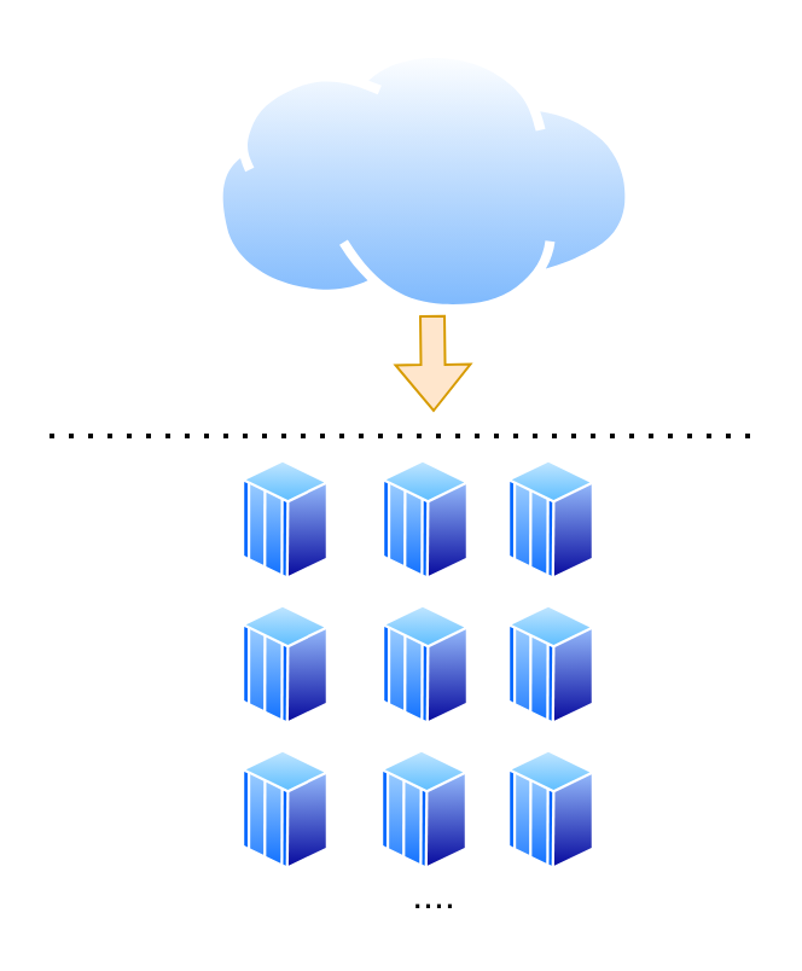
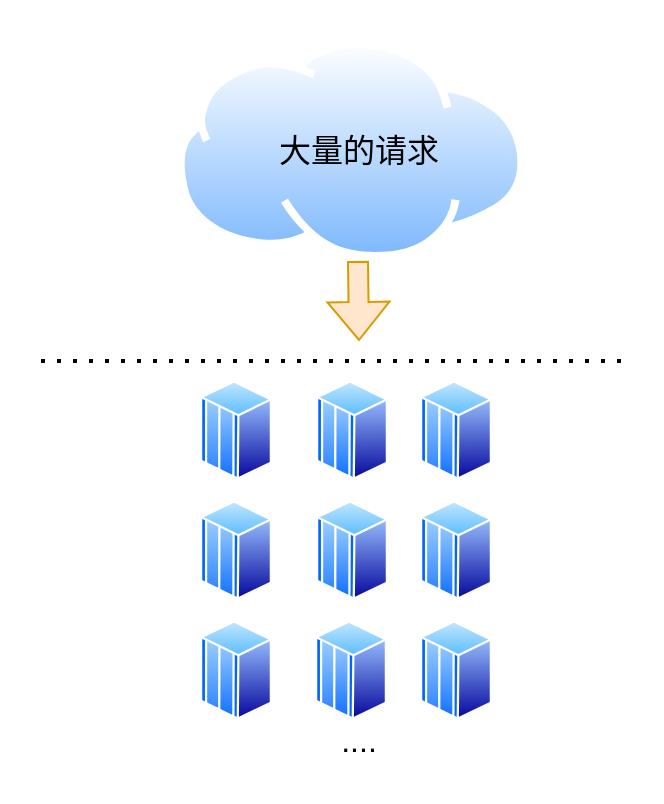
+ <mxCell id="14" value="大量的请求" style="text;html=1;align=center;verticalAlign=middle;resizable=0;points=[];autosize=1;strokeColor=none;fillColor=none;fontSize=16;" vertex="1" parent="1"><mxGeometry x="129" y="65" width="100" height="20" as="geometry" /></mxCell>
